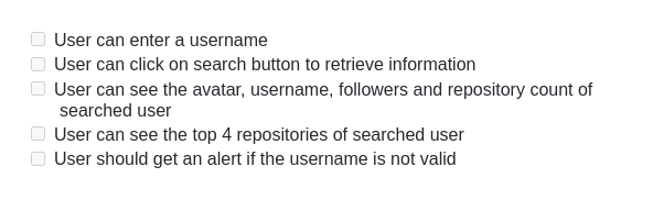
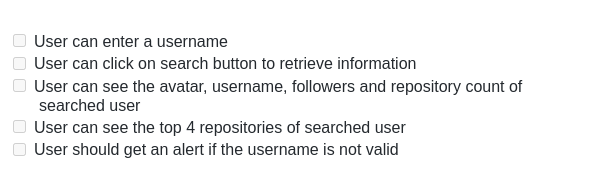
- <mxCell id="2" value="&lt;ul class=&quot;contains-task-list&quot; style=&quot;box-sizing: border-box; padding-left: 2em; margin-top: 0px; margin-bottom: 16px; color: rgb(36, 41, 46); font-size: 16px; font-style: normal; font-weight: 400; letter-spacing: normal; text-indent: 0px; text-transform: none; word-spacing: 0px; background-color: rgb(255, 255, 255);&quot;&gt;&lt;li class=&quot;task-list-item&quot; style=&quot;box-sizing: border-box ; list-style-type: none&quot;&gt;&lt;input type=&quot;checkbox&quot; id=&quot;&quot; disabled=&quot;&quot; class=&quot;task-list-item-checkbox&quot; style=&quot;box-sizing: border-box ; font: inherit ; margin: 0px 0.2em 0.25em -1.6em ; overflow: visible ; padding: 0px ; vertical-align: middle&quot;&gt;&lt;span&gt;&amp;nbsp;&lt;/span&gt;User can enter a username&lt;/li&gt;&lt;li class=&quot;task-list-item&quot; style=&quot;box-sizing: border-box ; list-style-type: none ; margin-top: 3px&quot;&gt;&lt;input type=&quot;checkbox&quot; id=&quot;&quot; disabled=&quot;&quot; class=&quot;task-list-item-checkbox&quot; style=&quot;box-sizing: border-box ; font: inherit ; margin: 0px 0.2em 0.25em -1.6em ; overflow: visible ; padding: 0px ; vertical-align: middle&quot;&gt;&lt;span&gt;&amp;nbsp;&lt;/span&gt;User can click on search button to retrieve information&lt;/li&gt;&lt;li class=&quot;task-list-item&quot; style=&quot;box-sizing: border-box ; list-style-type: none ; margin-top: 3px&quot;&gt;&lt;input type=&quot;checkbox&quot; id=&quot;&quot; disabled=&quot;&quot; class=&quot;task-list-item-checkbox&quot; style=&quot;box-sizing: border-box ; font: inherit ; margin: 0px 0.2em 0.25em -1.6em ; overflow: visible ; padding: 0px ; vertical-align: middle&quot;&gt;&lt;span&gt;&amp;nbsp;&lt;/span&gt;User can see the avatar, username, followers and repository count of searched user&lt;/li&gt;&lt;li class=&quot;task-list-item&quot; style=&quot;box-sizing: border-box ; list-style-type: none ; margin-top: 3px&quot;&gt;&lt;input type=&quot;checkbox&quot; id=&quot;&quot; disabled=&quot;&quot; class=&quot;task-list-item-checkbox&quot; style=&quot;box-sizing: border-box ; font: inherit ; margin: 0px 0.2em 0.25em -1.6em ; overflow: visible ; padding: 0px ; vertical-align: middle&quot;&gt;&lt;span&gt;&amp;nbsp;&lt;/span&gt;User can see the top 4 repositories of searched user&lt;/li&gt;&lt;li class=&quot;task-list-item&quot; style=&quot;box-sizing: border-box ; list-style-type: none ; margin-top: 3px&quot;&gt;&lt;input type=&quot;checkbox&quot; id=&quot;&quot; disabled=&quot;&quot; class=&quot;task-list-item-checkbox&quot; style=&quot;box-sizing: border-box ; font: inherit ; margin: 0px 0.2em 0.25em -1.6em ; overflow: visible ; padding: 0px ; vertical-align: middle&quot;&gt;&lt;span&gt;&amp;nbsp;&lt;/span&gt;User should get an alert if the username is not valid&lt;/li&gt;&lt;/ul&gt;" style="text;whiteSpace=wrap;html=1;" vertex="1" parent="1"><mxGeometry x="20" y="20" width="550" height="140" as="geometry" /></mxCell>
+ <mxCell id="2" value="&lt;ul class=&quot;contains-task-list&quot; style=&quot;box-sizing: border-box; padding-left: 2em; margin-top: 0px; margin-bottom: 16px; color: rgb(36, 41, 46); font-size: 16px; font-style: normal; font-weight: 400; letter-spacing: normal; text-indent: 0px; text-transform: none; word-spacing: 0px; background-color: rgb(255, 255, 255);&quot;&gt;&lt;li class=&quot;task-list-item&quot; style=&quot;box-sizing: border-box ; list-style-type: none&quot;&gt;&lt;input type=&quot;checkbox&quot; id=&quot;&quot; disabled=&quot;&quot; class=&quot;task-list-item-checkbox&quot; style=&quot;box-sizing: border-box ; font: inherit ; margin: 0px 0.2em 0.25em -1.6em ; overflow: visible ; padding: 0px ; vertical-align: middle&quot;&gt;&lt;span&gt;&amp;nbsp;&lt;/span&gt;User can enter a username&lt;/li&gt;&lt;li class=&quot;task-list-item&quot; style=&quot;box-sizing: border-box ; list-style-type: none ; margin-top: 3px&quot;&gt;&lt;input type=&quot;checkbox&quot; id=&quot;&quot; disabled=&quot;&quot; class=&quot;task-list-item-checkbox&quot; style=&quot;box-sizing: border-box ; font: inherit ; margin: 0px 0.2em 0.25em -1.6em ; overflow: visible ; padding: 0px ; vertical-align: middle&quot;&gt;&lt;span&gt;&amp;nbsp;&lt;/span&gt;User can click on search button to retrieve information&lt;/li&gt;&lt;li class=&quot;task-list-item&quot; style=&quot;box-sizing: border-box ; list-style-type: none ; margin-top: 3px&quot;&gt;&lt;input type=&quot;checkbox&quot; id=&quot;&quot; disabled=&quot;&quot; class=&quot;task-list-item-checkbox&quot; style=&quot;box-sizing: border-box ; font: inherit ; margin: 0px 0.2em 0.25em -1.6em ; overflow: visible ; padding: 0px ; vertical-align: middle&quot;&gt;&lt;span&gt;&amp;nbsp;&lt;/span&gt;User can see the avatar, username, followers and repository count of searched user&lt;/li&gt;&lt;li class=&quot;task-list-item&quot; style=&quot;box-sizing: border-box ; list-style-type: none ; margin-top: 3px&quot;&gt;&lt;input type=&quot;checkbox&quot; id=&quot;&quot; disabled=&quot;&quot; class=&quot;task-list-item-checkbox&quot; style=&quot;box-sizing: border-box ; font: inherit ; margin: 0px 0.2em 0.25em -1.6em ; overflow: visible ; padding: 0px ; vertical-align: middle&quot;&gt;&lt;span&gt;&amp;nbsp;&lt;/span&gt;User can see the top 4 repositories of searched user&lt;/li&gt;&lt;li class=&quot;task-list-item&quot; style=&quot;box-sizing: border-box ; list-style-type: none ; margin-top: 3px&quot;&gt;&lt;input type=&quot;checkbox&quot; id=&quot;&quot; disabled=&quot;&quot; class=&quot;task-list-item-checkbox&quot; style=&quot;box-sizing: border-box ; font: inherit ; margin: 0px 0.2em 0.25em -1.6em ; overflow: visible ; padding: 0px ; vertical-align: middle&quot;&gt;&lt;span&gt;&amp;nbsp;&lt;/span&gt;User should get an alert if the username is not valid&lt;/li&gt;&lt;/ul&gt;" style="text;whiteSpace=wrap;html=1;" vertex="1" parent="1"><mxGeometry x="5" y="25" width="550" height="140" as="geometry" /></mxCell>
